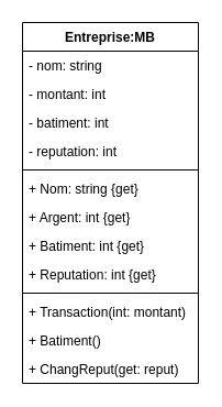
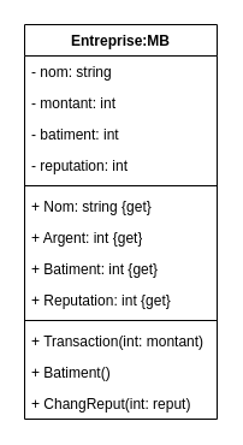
- <mxCell id="15" value="+ ChangReput(get: reput)" style="text;strokeColor=none;fillColor=none;align=left;verticalAlign=top;spacingLeft=4;spacingRight=4;overflow=hidden;rotatable=0;points=[[0,0.5],[1,0.5]];portConstraint=eastwest;whiteSpace=wrap;html=1;" vertex="1" parent="2"><mxGeometry y="302" width="160" height="26" as="geometry" /></mxCell>
+ <mxCell id="15" value="+ ChangReput(int: reput)" style="text;strokeColor=none;fillColor=none;align=left;verticalAlign=top;spacingLeft=4;spacingRight=4;overflow=hidden;rotatable=0;points=[[0,0.5],[1,0.5]];portConstraint=eastwest;whiteSpace=wrap;html=1;" vertex="1" parent="2"><mxGeometry y="302" width="160" height="26" as="geometry" /></mxCell>
